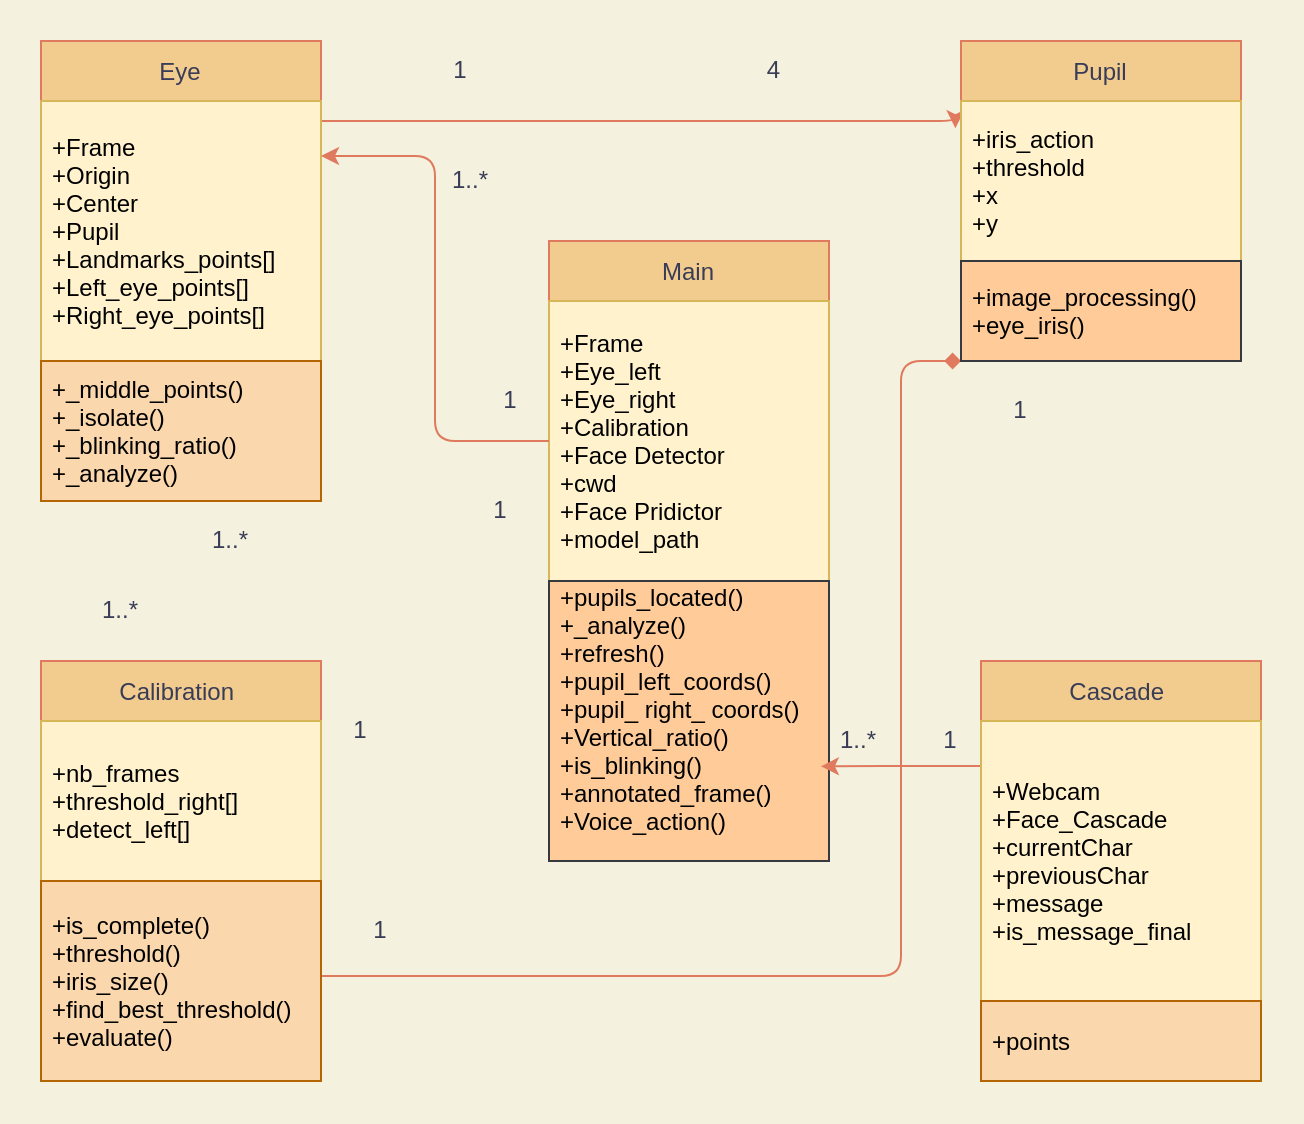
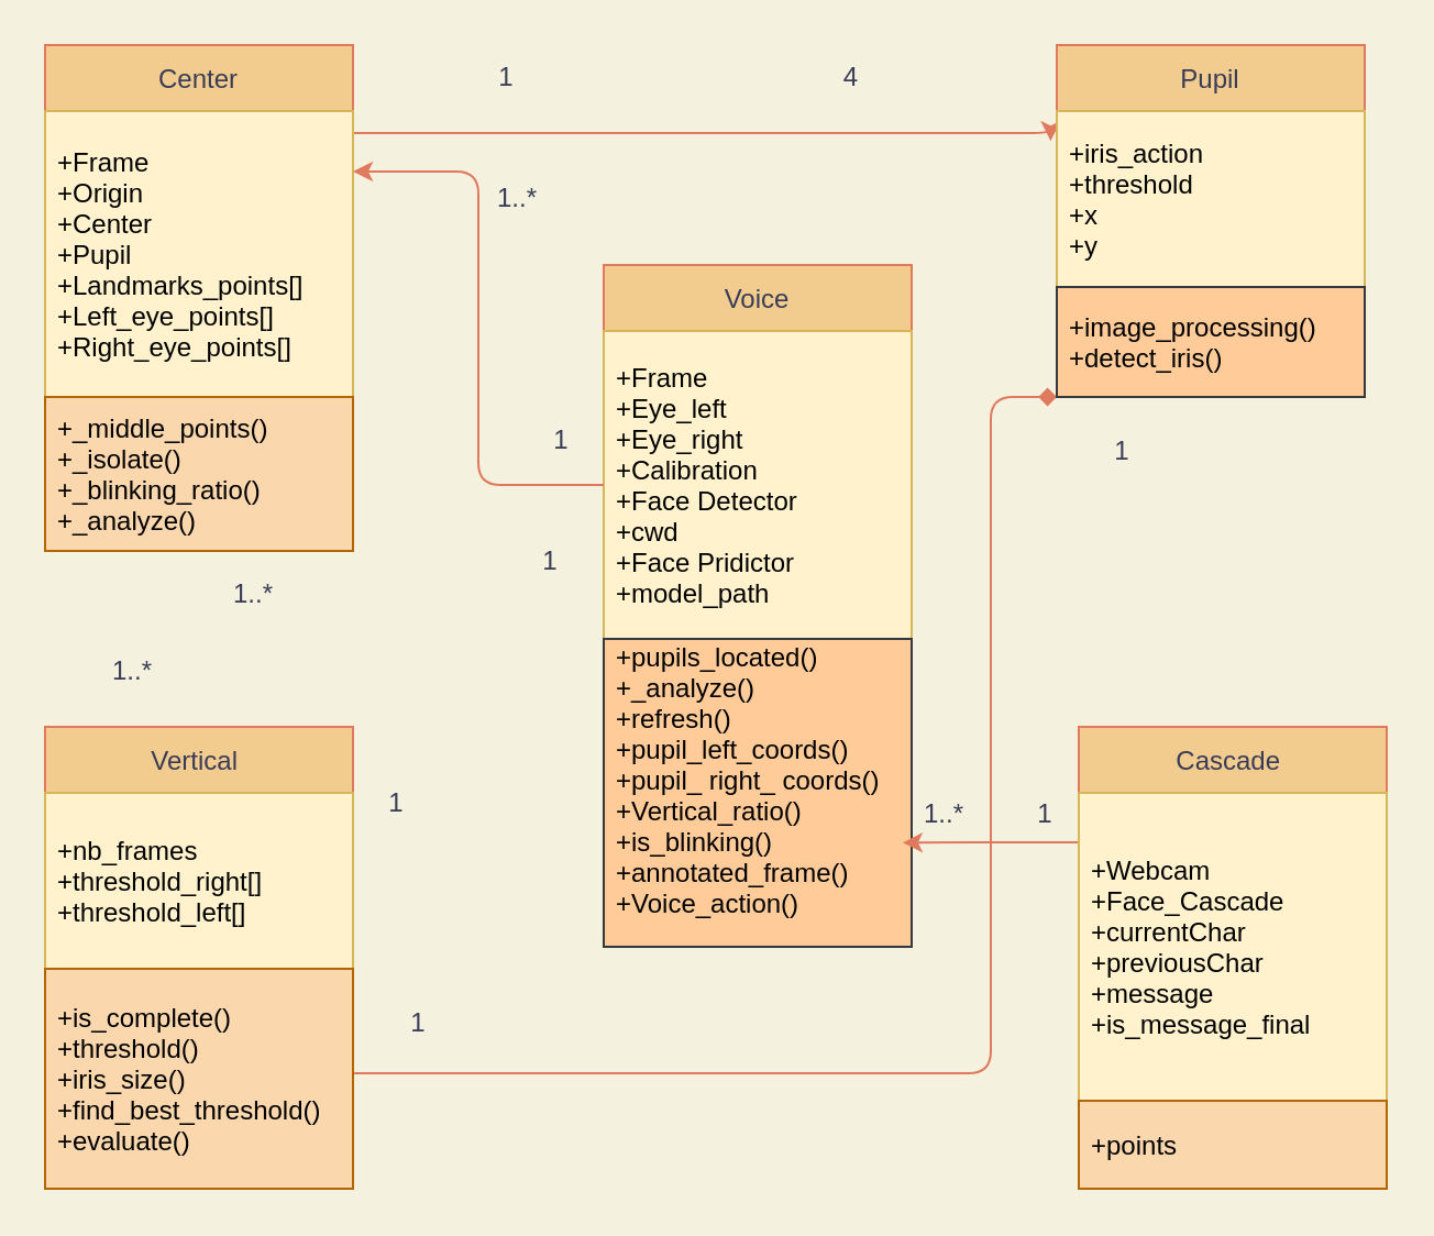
- <mxCell id="3" value="Eye" style="swimlane;fontStyle=0;childLayout=stackLayout;horizontal=1;startSize=30;horizontalStack=0;resizeParent=1;resizeParentMax=0;resizeLast=0;collapsible=1;marginBottom=0;fillColor=#F2CC8F;strokeColor=#E07A5F;fontColor=#393C56;" vertex="1" parent="1"><mxGeometry x="20" y="20" width="140" height="230" as="geometry" /></mxCell>
+ <mxCell id="3" value="Center" style="swimlane;fontStyle=0;childLayout=stackLayout;horizontal=1;startSize=30;horizontalStack=0;resizeParent=1;resizeParentMax=0;resizeLast=0;collapsible=1;marginBottom=0;fillColor=#F2CC8F;strokeColor=#E07A5F;fontColor=#393C56;" vertex="1" parent="1"><mxGeometry x="20" y="20" width="140" height="230" as="geometry" /></mxCell>
- <mxCell id="13" value="Main" style="swimlane;fontStyle=0;childLayout=stackLayout;horizontal=1;startSize=30;horizontalStack=0;resizeParent=1;resizeParentMax=0;resizeLast=0;collapsible=1;marginBottom=0;fillColor=#F2CC8F;strokeColor=#E07A5F;fontColor=#393C56;" vertex="1" parent="1"><mxGeometry x="274" y="120" width="140" height="310" as="geometry" /></mxCell>
+ <mxCell id="13" value="Voice" style="swimlane;fontStyle=0;childLayout=stackLayout;horizontal=1;startSize=30;horizontalStack=0;resizeParent=1;resizeParentMax=0;resizeLast=0;collapsible=1;marginBottom=0;fillColor=#F2CC8F;strokeColor=#E07A5F;fontColor=#393C56;" vertex="1" parent="1"><mxGeometry x="274" y="120" width="140" height="310" as="geometry" /></mxCell>
- <mxCell id="12" value="+image_processing()&#10;+eye_iris()" style="text;strokeColor=#36393d;fillColor=#ffcc99;align=left;verticalAlign=middle;spacingLeft=4;spacingRight=4;overflow=hidden;points=[[0,0.5],[1,0.5]];portConstraint=eastwest;rotatable=0;" vertex="1" parent="10"><mxGeometry y="110" width="140" height="50" as="geometry" /></mxCell>
+ <mxCell id="12" value="+image_processing()&#10;+detect_iris()" style="text;strokeColor=#36393d;fillColor=#ffcc99;align=left;verticalAlign=middle;spacingLeft=4;spacingRight=4;overflow=hidden;points=[[0,0.5],[1,0.5]];portConstraint=eastwest;rotatable=0;" vertex="1" parent="10"><mxGeometry y="110" width="140" height="50" as="geometry" /></mxCell>
- <mxCell id="7" value="Calibration " style="swimlane;fontStyle=0;childLayout=stackLayout;horizontal=1;startSize=30;horizontalStack=0;resizeParent=1;resizeParentMax=0;resizeLast=0;collapsible=1;marginBottom=0;fillColor=#F2CC8F;strokeColor=#E07A5F;fontColor=#393C56;" vertex="1" parent="1"><mxGeometry x="20" y="330" width="140" height="210" as="geometry" /></mxCell>
+ <mxCell id="7" value="Vertical " style="swimlane;fontStyle=0;childLayout=stackLayout;horizontal=1;startSize=30;horizontalStack=0;resizeParent=1;resizeParentMax=0;resizeLast=0;collapsible=1;marginBottom=0;fillColor=#F2CC8F;strokeColor=#E07A5F;fontColor=#393C56;" vertex="1" parent="1"><mxGeometry x="20" y="330" width="140" height="210" as="geometry" /></mxCell>
- <mxCell id="8" value="+nb_frames&#10;+threshold_right[]&#10;+detect_left[]" style="text;strokeColor=#d6b656;fillColor=#fff2cc;align=left;verticalAlign=middle;spacingLeft=4;spacingRight=4;overflow=hidden;points=[[0,0.5],[1,0.5]];portConstraint=eastwest;rotatable=0;" vertex="1" parent="7"><mxGeometry y="30" width="140" height="80" as="geometry" /></mxCell>
+ <mxCell id="8" value="+nb_frames&#10;+threshold_right[]&#10;+threshold_left[]" style="text;strokeColor=#d6b656;fillColor=#fff2cc;align=left;verticalAlign=middle;spacingLeft=4;spacingRight=4;overflow=hidden;points=[[0,0.5],[1,0.5]];portConstraint=eastwest;rotatable=0;" vertex="1" parent="7"><mxGeometry y="30" width="140" height="80" as="geometry" /></mxCell>
